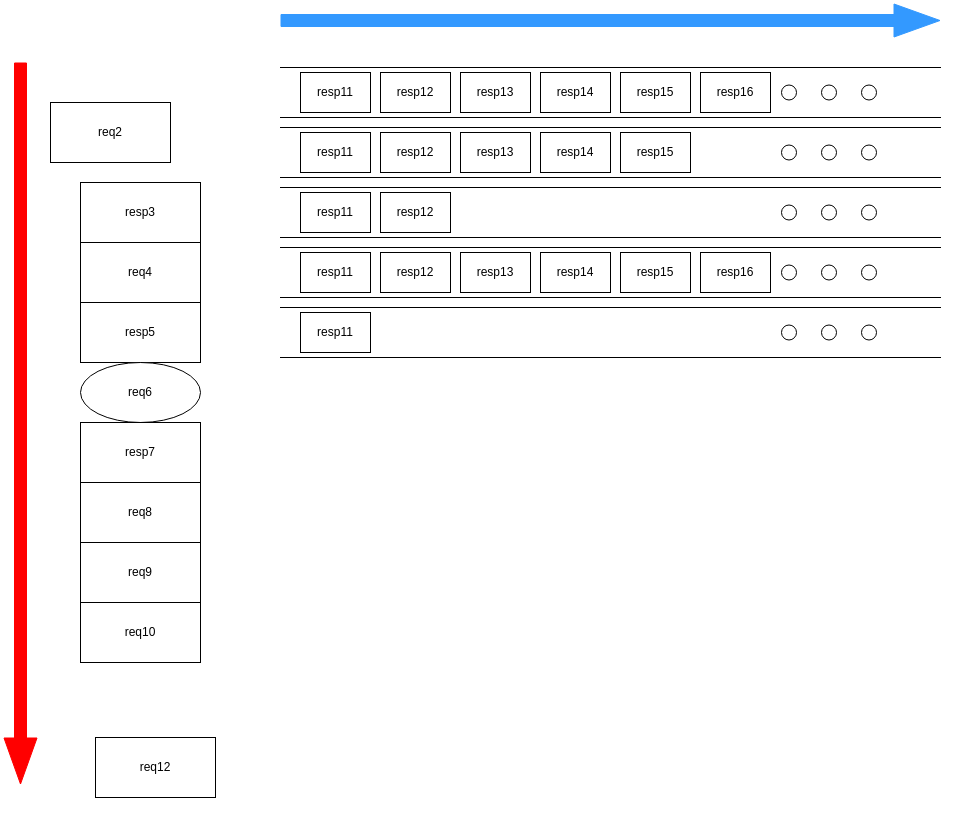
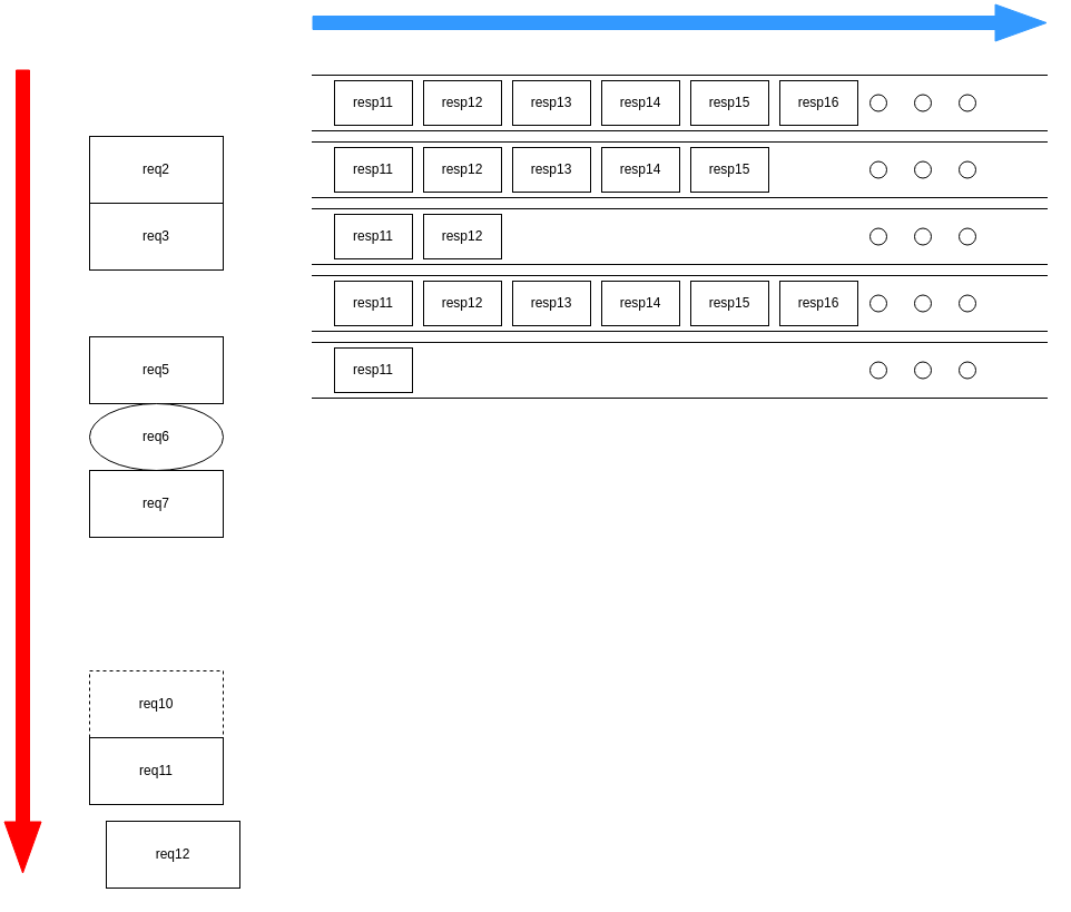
- <mxCell id="2" value="req2" style="rounded=0;whiteSpace=wrap;html=1;" vertex="1" parent="1"><mxGeometry x="50" y="102" width="120" height="60" as="geometry" /></mxCell>
+ <mxCell id="2" value="req2" style="rounded=0;whiteSpace=wrap;html=1;" vertex="1" parent="1"><mxGeometry x="80" y="122" width="120" height="60" as="geometry" /></mxCell>
- <mxCell id="3" value="resp3" style="rounded=0;whiteSpace=wrap;html=1;" vertex="1" parent="1"><mxGeometry x="80" y="182" width="120" height="60" as="geometry" /></mxCell>
+ <mxCell id="3" value="req3" style="rounded=0;whiteSpace=wrap;html=1;" vertex="1" parent="1"><mxGeometry x="80" y="182" width="120" height="60" as="geometry" /></mxCell>
- <mxCell id="4" value="req4" style="rounded=0;whiteSpace=wrap;html=1;" vertex="1" parent="1"><mxGeometry x="80" y="242" width="120" height="60" as="geometry" /></mxCell>
- <mxCell id="5" value="resp5" style="rounded=0;whiteSpace=wrap;html=1;" vertex="1" parent="1"><mxGeometry x="80" y="302" width="120" height="60" as="geometry" /></mxCell>
+ <mxCell id="5" value="req5" style="rounded=0;whiteSpace=wrap;html=1;" vertex="1" parent="1"><mxGeometry x="80" y="302" width="120" height="60" as="geometry" /></mxCell>
- <mxCell id="7" value="resp7" style="rounded=0;whiteSpace=wrap;html=1;" vertex="1" parent="1"><mxGeometry x="80" y="422" width="120" height="60" as="geometry" /></mxCell>
+ <mxCell id="7" value="req7" style="rounded=0;whiteSpace=wrap;html=1;" vertex="1" parent="1"><mxGeometry x="80" y="422" width="120" height="60" as="geometry" /></mxCell>
- <mxCell id="8" value="req8" style="rounded=0;whiteSpace=wrap;html=1;" vertex="1" parent="1"><mxGeometry x="80" y="482" width="120" height="60" as="geometry" /></mxCell>
- <mxCell id="9" value="req9" style="rounded=0;whiteSpace=wrap;html=1;" vertex="1" parent="1"><mxGeometry x="80" y="542" width="120" height="60" as="geometry" /></mxCell>
- <mxCell id="10" value="req10" style="rounded=0;whiteSpace=wrap;html=1;" vertex="1" parent="1"><mxGeometry x="80" y="602" width="120" height="60" as="geometry" /></mxCell>
+ <mxCell id="10" value="req10" style="rounded=0;whiteSpace=wrap;html=1;dashed=1;" vertex="1" parent="1"><mxGeometry x="80" y="602" width="120" height="60" as="geometry" /></mxCell>
+ <mxCell id="11" value="req11" style="rounded=0;whiteSpace=wrap;html=1;" vertex="1" parent="1"><mxGeometry x="80" y="662" width="120" height="60" as="geometry" /></mxCell>
